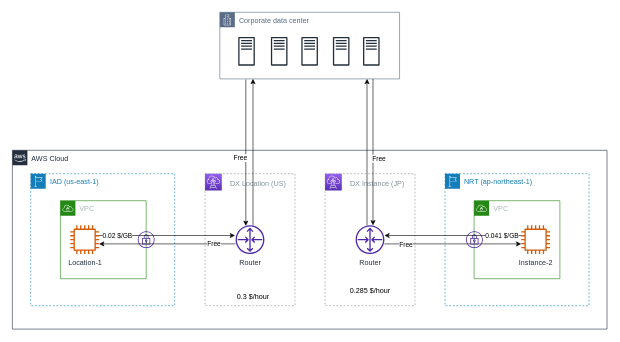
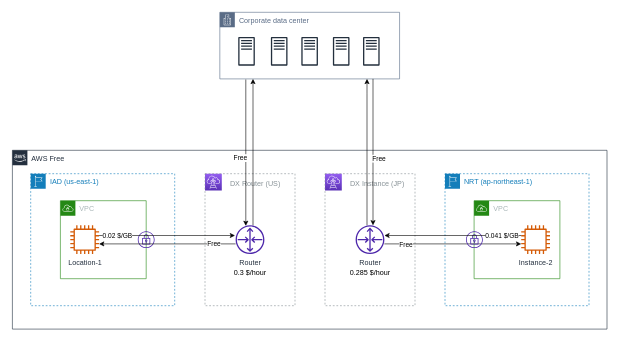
- <mxCell id="2" value="AWS Cloud" style="points=[[0,0],[0.25,0],[0.5,0],[0.75,0],[1,0],[1,0.25],[1,0.5],[1,0.75],[1,1],[0.75,1],[0.5,1],[0.25,1],[0,1],[0,0.75],[0,0.5],[0,0.25]];outlineConnect=0;gradientColor=none;html=1;whiteSpace=wrap;fontSize=12;fontStyle=0;container=1;pointerEvents=0;collapsible=0;recursiveResize=0;shape=mxgraph.aws4.group;grIcon=mxgraph.aws4.group_aws_cloud_alt;strokeColor=#232F3E;fillColor=none;verticalAlign=top;align=left;spacingLeft=30;fontColor=#232F3E;dashed=0;" parent="1" vertex="1"><mxGeometry x="20" y="250" width="991" height="298" as="geometry" /></mxCell>
+ <mxCell id="2" value="AWS Free" style="points=[[0,0],[0.25,0],[0.5,0],[0.75,0],[1,0],[1,0.25],[1,0.5],[1,0.75],[1,1],[0.75,1],[0.5,1],[0.25,1],[0,1],[0,0.75],[0,0.5],[0,0.25]];outlineConnect=0;gradientColor=none;html=1;whiteSpace=wrap;fontSize=12;fontStyle=0;container=1;pointerEvents=0;collapsible=0;recursiveResize=0;shape=mxgraph.aws4.group;grIcon=mxgraph.aws4.group_aws_cloud_alt;strokeColor=#232F3E;fillColor=none;verticalAlign=top;align=left;spacingLeft=30;fontColor=#232F3E;dashed=0;" parent="1" vertex="1"><mxGeometry x="20" y="250" width="991" height="298" as="geometry" /></mxCell>
- <mxCell id="5" value="&lt;blockquote style=&quot;margin: 0 0 0 40px ; border: none ; padding: 0px&quot;&gt;DX Location (US)&lt;/blockquote&gt;" style="outlineConnect=0;gradientColor=none;html=1;whiteSpace=wrap;fontSize=12;fontStyle=0;strokeColor=#879196;fillColor=none;verticalAlign=top;align=left;fontColor=#879196;dashed=1;spacingTop=3;" parent="1" vertex="1"><mxGeometry x="341" y="289" width="150" height="220" as="geometry" /></mxCell>
+ <mxCell id="5" value="&lt;blockquote style=&quot;margin: 0 0 0 40px ; border: none ; padding: 0px&quot;&gt;DX Router (US)&lt;/blockquote&gt;" style="outlineConnect=0;gradientColor=none;html=1;whiteSpace=wrap;fontSize=12;fontStyle=0;strokeColor=#879196;fillColor=none;verticalAlign=top;align=left;fontColor=#879196;dashed=1;spacingTop=3;" parent="1" vertex="1"><mxGeometry x="341" y="289" width="150" height="220" as="geometry" /></mxCell>
- <mxCell id="31" value="0.285 $/hour" style="text;html=1;align=center;verticalAlign=middle;resizable=0;points=[];autosize=1;strokeColor=none;fillColor=none;" vertex="1" parent="1"><mxGeometry x="576" y="474" width="80" height="20" as="geometry" /></mxCell>
+ <mxCell id="31" value="0.285 $/hour" style="text;html=1;align=center;verticalAlign=middle;resizable=0;points=[];autosize=1;strokeColor=none;fillColor=none;" vertex="1" parent="1"><mxGeometry x="576" y="444" width="80" height="20" as="geometry" /></mxCell>
- <mxCell id="15" value="0.3 $/hour" style="text;html=1;align=center;verticalAlign=middle;resizable=0;points=[];autosize=1;strokeColor=none;fillColor=none;" parent="1" vertex="1"><mxGeometry x="386" y="484" width="70" height="20" as="geometry" /></mxCell>
+ <mxCell id="15" value="0.3 $/hour" style="text;html=1;align=center;verticalAlign=middle;resizable=0;points=[];autosize=1;strokeColor=none;fillColor=none;" parent="1" vertex="1"><mxGeometry x="381" y="444" width="70" height="20" as="geometry" /></mxCell>
